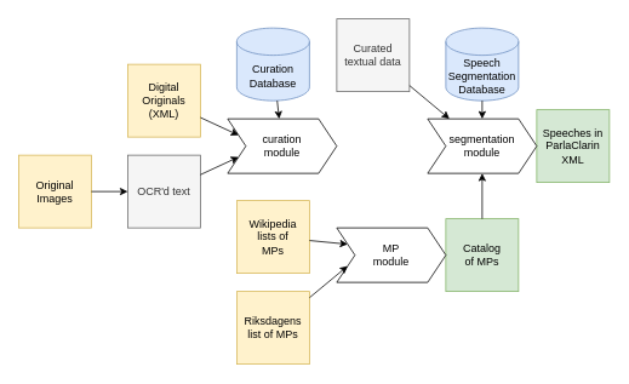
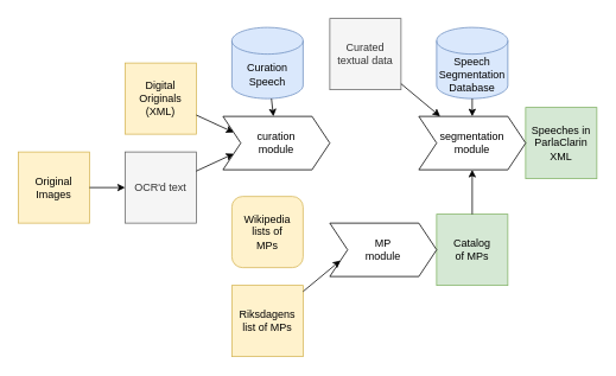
- <mxCell id="7" value="&lt;div&gt;Curation&lt;/div&gt;&lt;div&gt;Database&lt;br&gt;&lt;/div&gt;" style="shape=cylinder3;whiteSpace=wrap;html=1;boundedLbl=1;backgroundOutline=1;size=15;fillColor=#dae8fc;strokeColor=#6c8ebf;" parent="1" vertex="1"><mxGeometry x="260" y="30" width="80" height="80" as="geometry" /></mxCell>
+ <mxCell id="7" value="&lt;div&gt;Curation&lt;/div&gt;&lt;div&gt;Speech&lt;br&gt;&lt;/div&gt;" style="shape=cylinder3;whiteSpace=wrap;html=1;boundedLbl=1;backgroundOutline=1;size=15;fillColor=#dae8fc;strokeColor=#6c8ebf;" parent="1" vertex="1"><mxGeometry x="260" y="30" width="80" height="80" as="geometry" /></mxCell>
- <mxCell id="20" value="&lt;div&gt;Wikipedia&lt;/div&gt;&lt;div&gt;lists of &lt;br&gt;&lt;/div&gt;&lt;div&gt;MPs&lt;br&gt;&lt;/div&gt;" style="whiteSpace=wrap;html=1;aspect=fixed;fillColor=#fff2cc;strokeColor=#d6b656;" parent="1" vertex="1"><mxGeometry x="260" y="220" width="80" height="80" as="geometry" /></mxCell>
+ <mxCell id="20" value="&lt;div&gt;Wikipedia&lt;/div&gt;&lt;div&gt;lists of &lt;br&gt;&lt;/div&gt;&lt;div&gt;MPs&lt;br&gt;&lt;/div&gt;" style="whiteSpace=wrap;html=1;aspect=fixed;fillColor=#fff2cc;strokeColor=#d6b656;rounded=1;" parent="1" vertex="1"><mxGeometry x="260" y="220" width="80" height="80" as="geometry" /></mxCell>
- <mxCell id="23" value="" style="endArrow=classic;html=1;entryX=0;entryY=0.25;entryDx=0;entryDy=0;" parent="1" source="20" target="19" edge="1"><mxGeometry width="50" height="50" relative="1" as="geometry"><mxPoint x="370" y="200" as="sourcePoint" /><mxPoint x="420" y="150" as="targetPoint" /></mxGeometry></mxCell>
